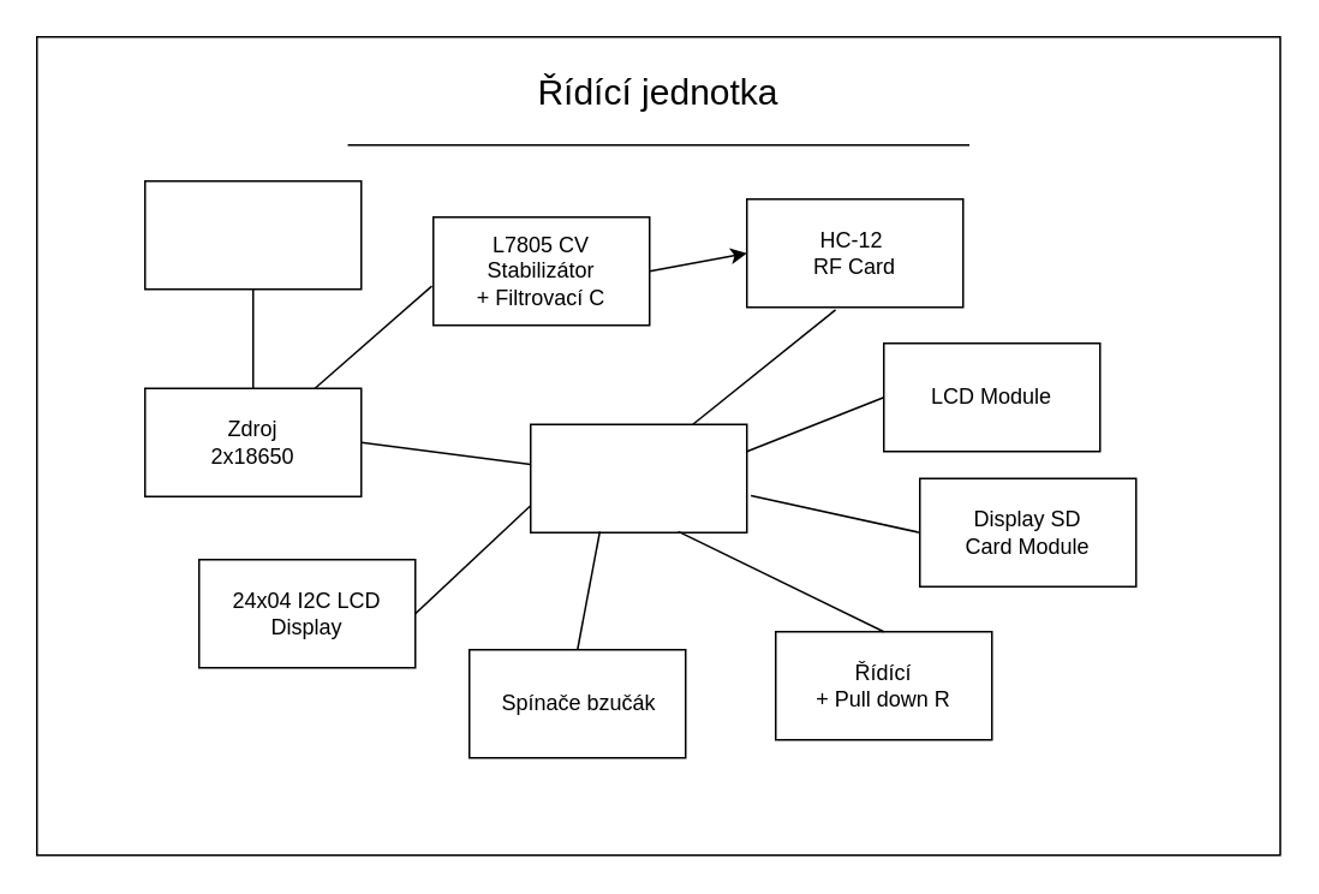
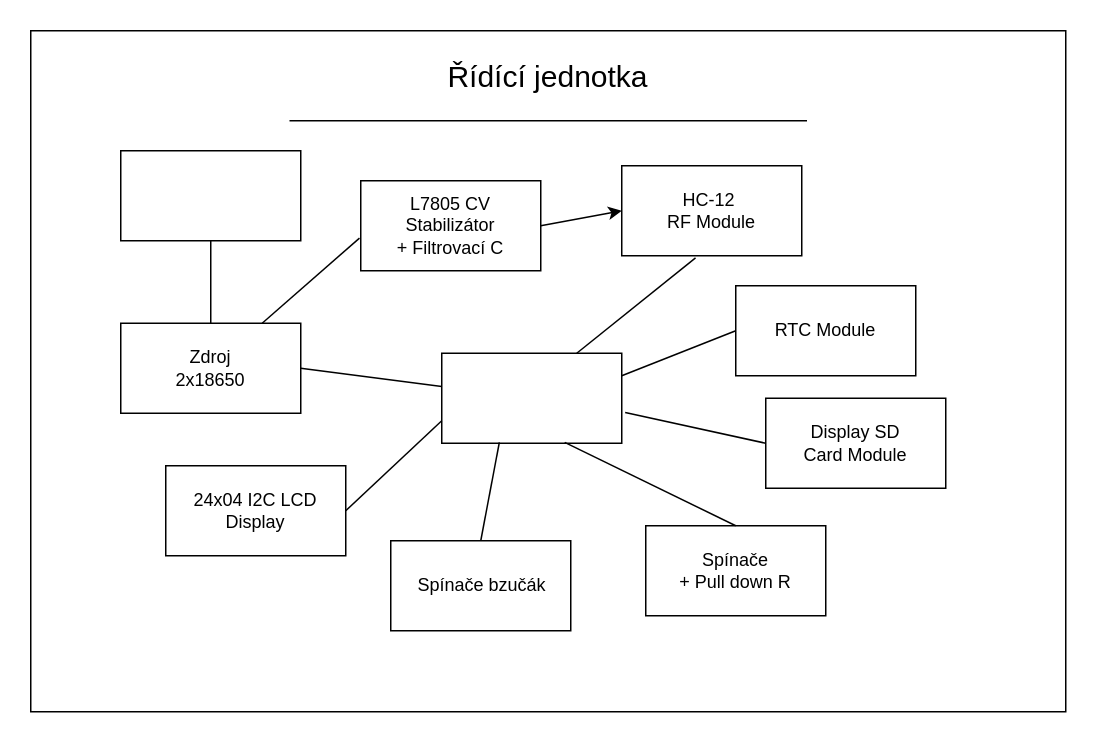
- <mxCell id="7" value="HC-12&amp;nbsp;&lt;br&gt;RF Card" style="text;html=1;strokeColor=none;fillColor=none;align=center;verticalAlign=middle;whiteSpace=wrap;rounded=0;" vertex="1" parent="1"><mxGeometry x="414" y="110" width="120" height="60" as="geometry" /></mxCell>
+ <mxCell id="7" value="HC-12&amp;nbsp;&lt;br&gt;RF Module" style="text;html=1;strokeColor=none;fillColor=none;align=center;verticalAlign=middle;whiteSpace=wrap;rounded=0;" vertex="1" parent="1"><mxGeometry x="414" y="110" width="120" height="60" as="geometry" /></mxCell>
- <mxCell id="9" value="LCD Module" style="text;html=1;strokeColor=none;fillColor=none;align=center;verticalAlign=middle;whiteSpace=wrap;rounded=0;" vertex="1" parent="1"><mxGeometry x="490" y="190" width="120" height="60" as="geometry" /></mxCell>
+ <mxCell id="9" value="RTC Module" style="text;html=1;strokeColor=none;fillColor=none;align=center;verticalAlign=middle;whiteSpace=wrap;rounded=0;" vertex="1" parent="1"><mxGeometry x="490" y="190" width="120" height="60" as="geometry" /></mxCell>
- <mxCell id="18" value="Řídící&lt;br&gt;+ Pull down R" style="text;html=1;strokeColor=none;fillColor=none;align=center;verticalAlign=middle;whiteSpace=wrap;rounded=0;" vertex="1" parent="1"><mxGeometry x="430" y="350" width="120" height="60" as="geometry" /></mxCell>
+ <mxCell id="18" value="Spínače&lt;br&gt;+ Pull down R" style="text;html=1;strokeColor=none;fillColor=none;align=center;verticalAlign=middle;whiteSpace=wrap;rounded=0;" vertex="1" parent="1"><mxGeometry x="430" y="350" width="120" height="60" as="geometry" /></mxCell>
